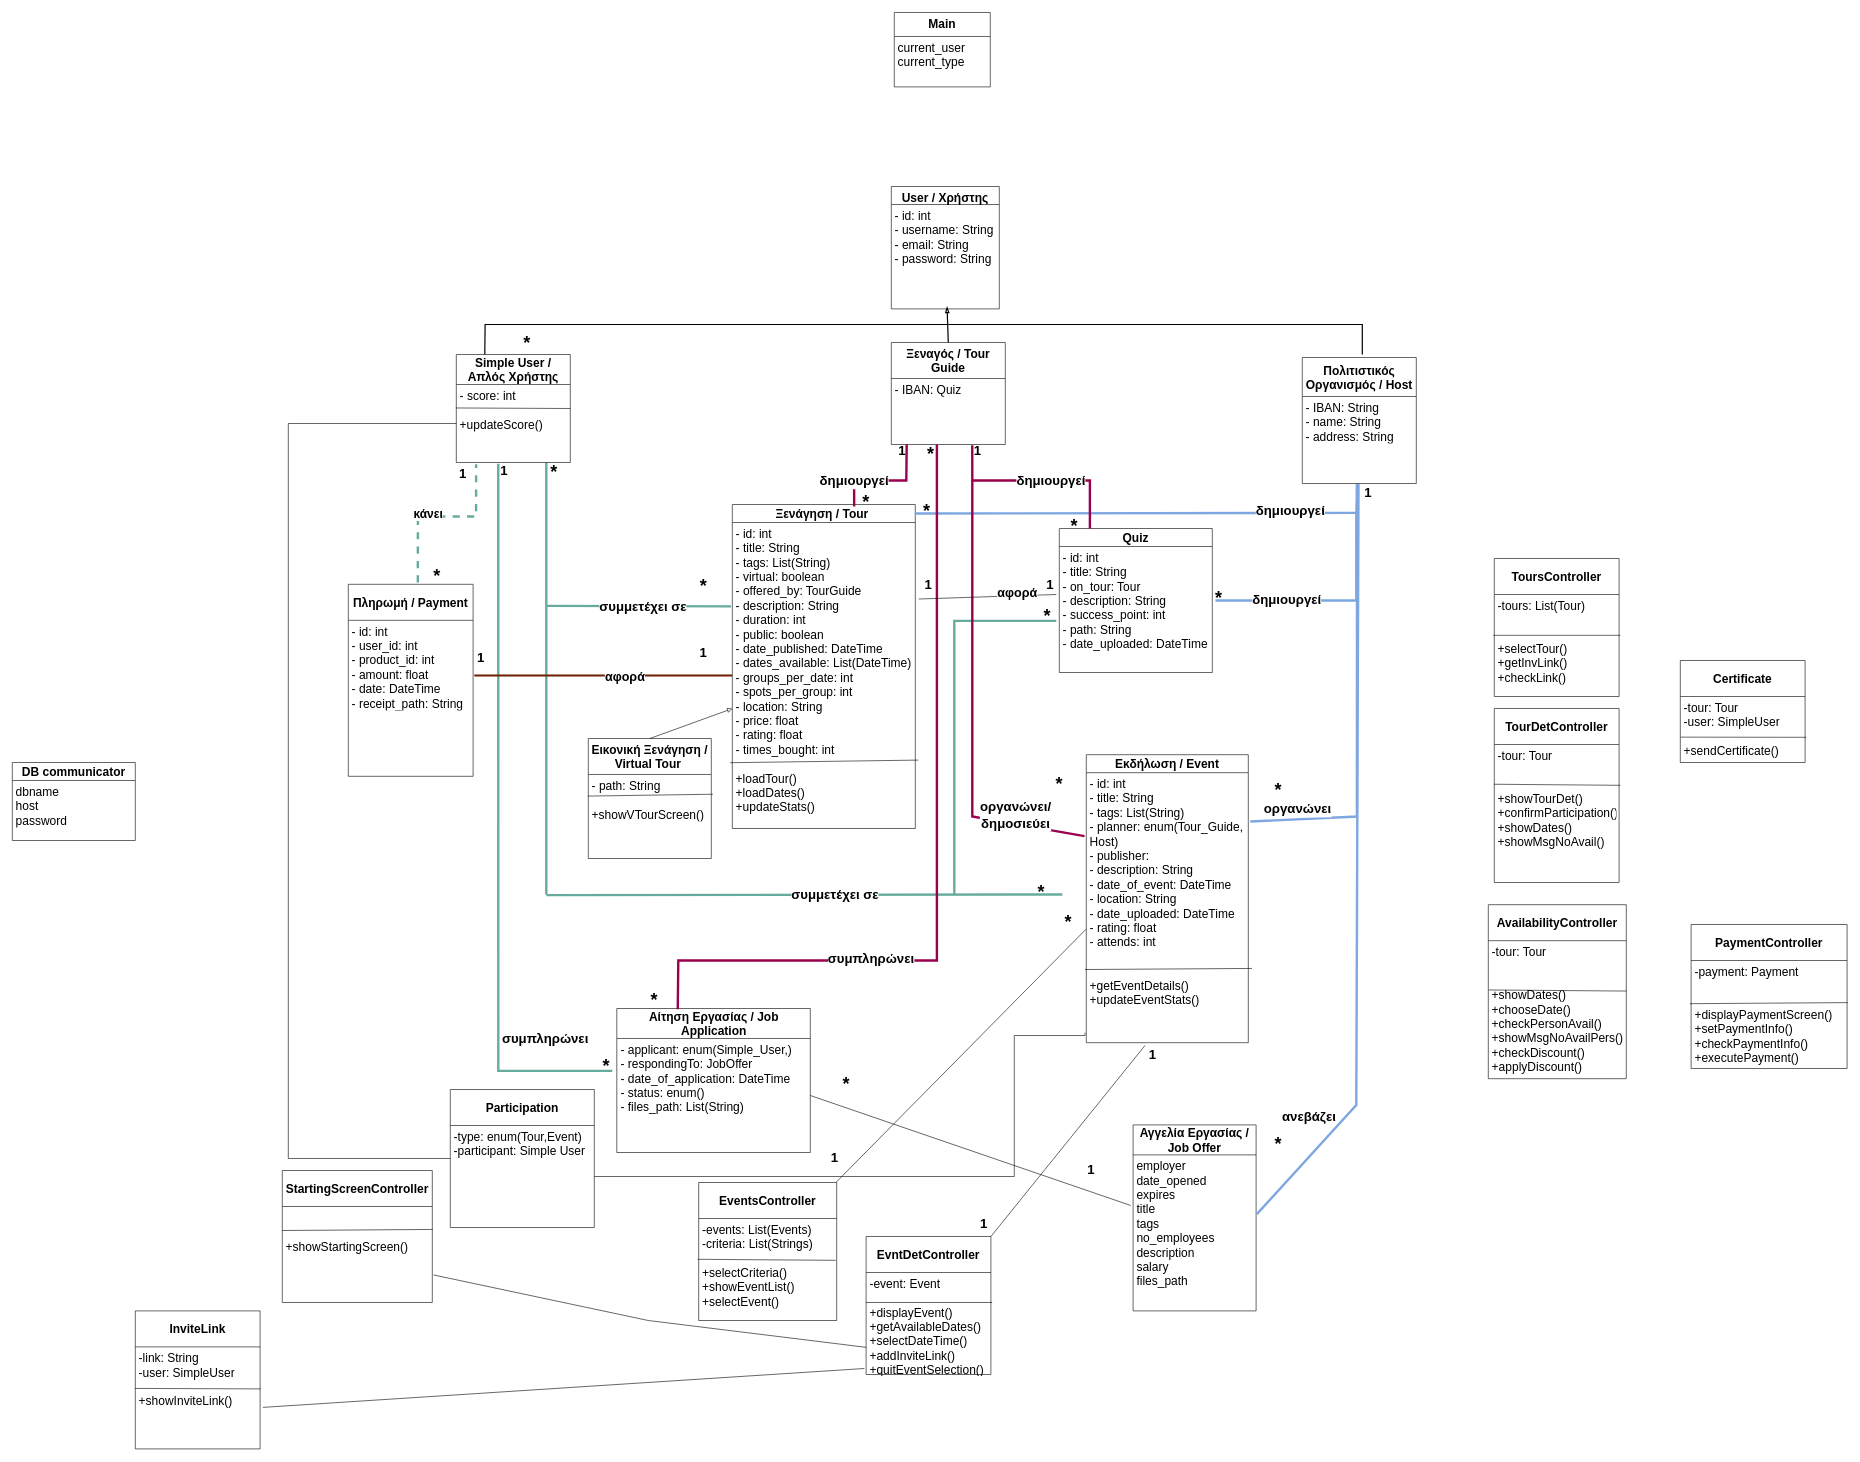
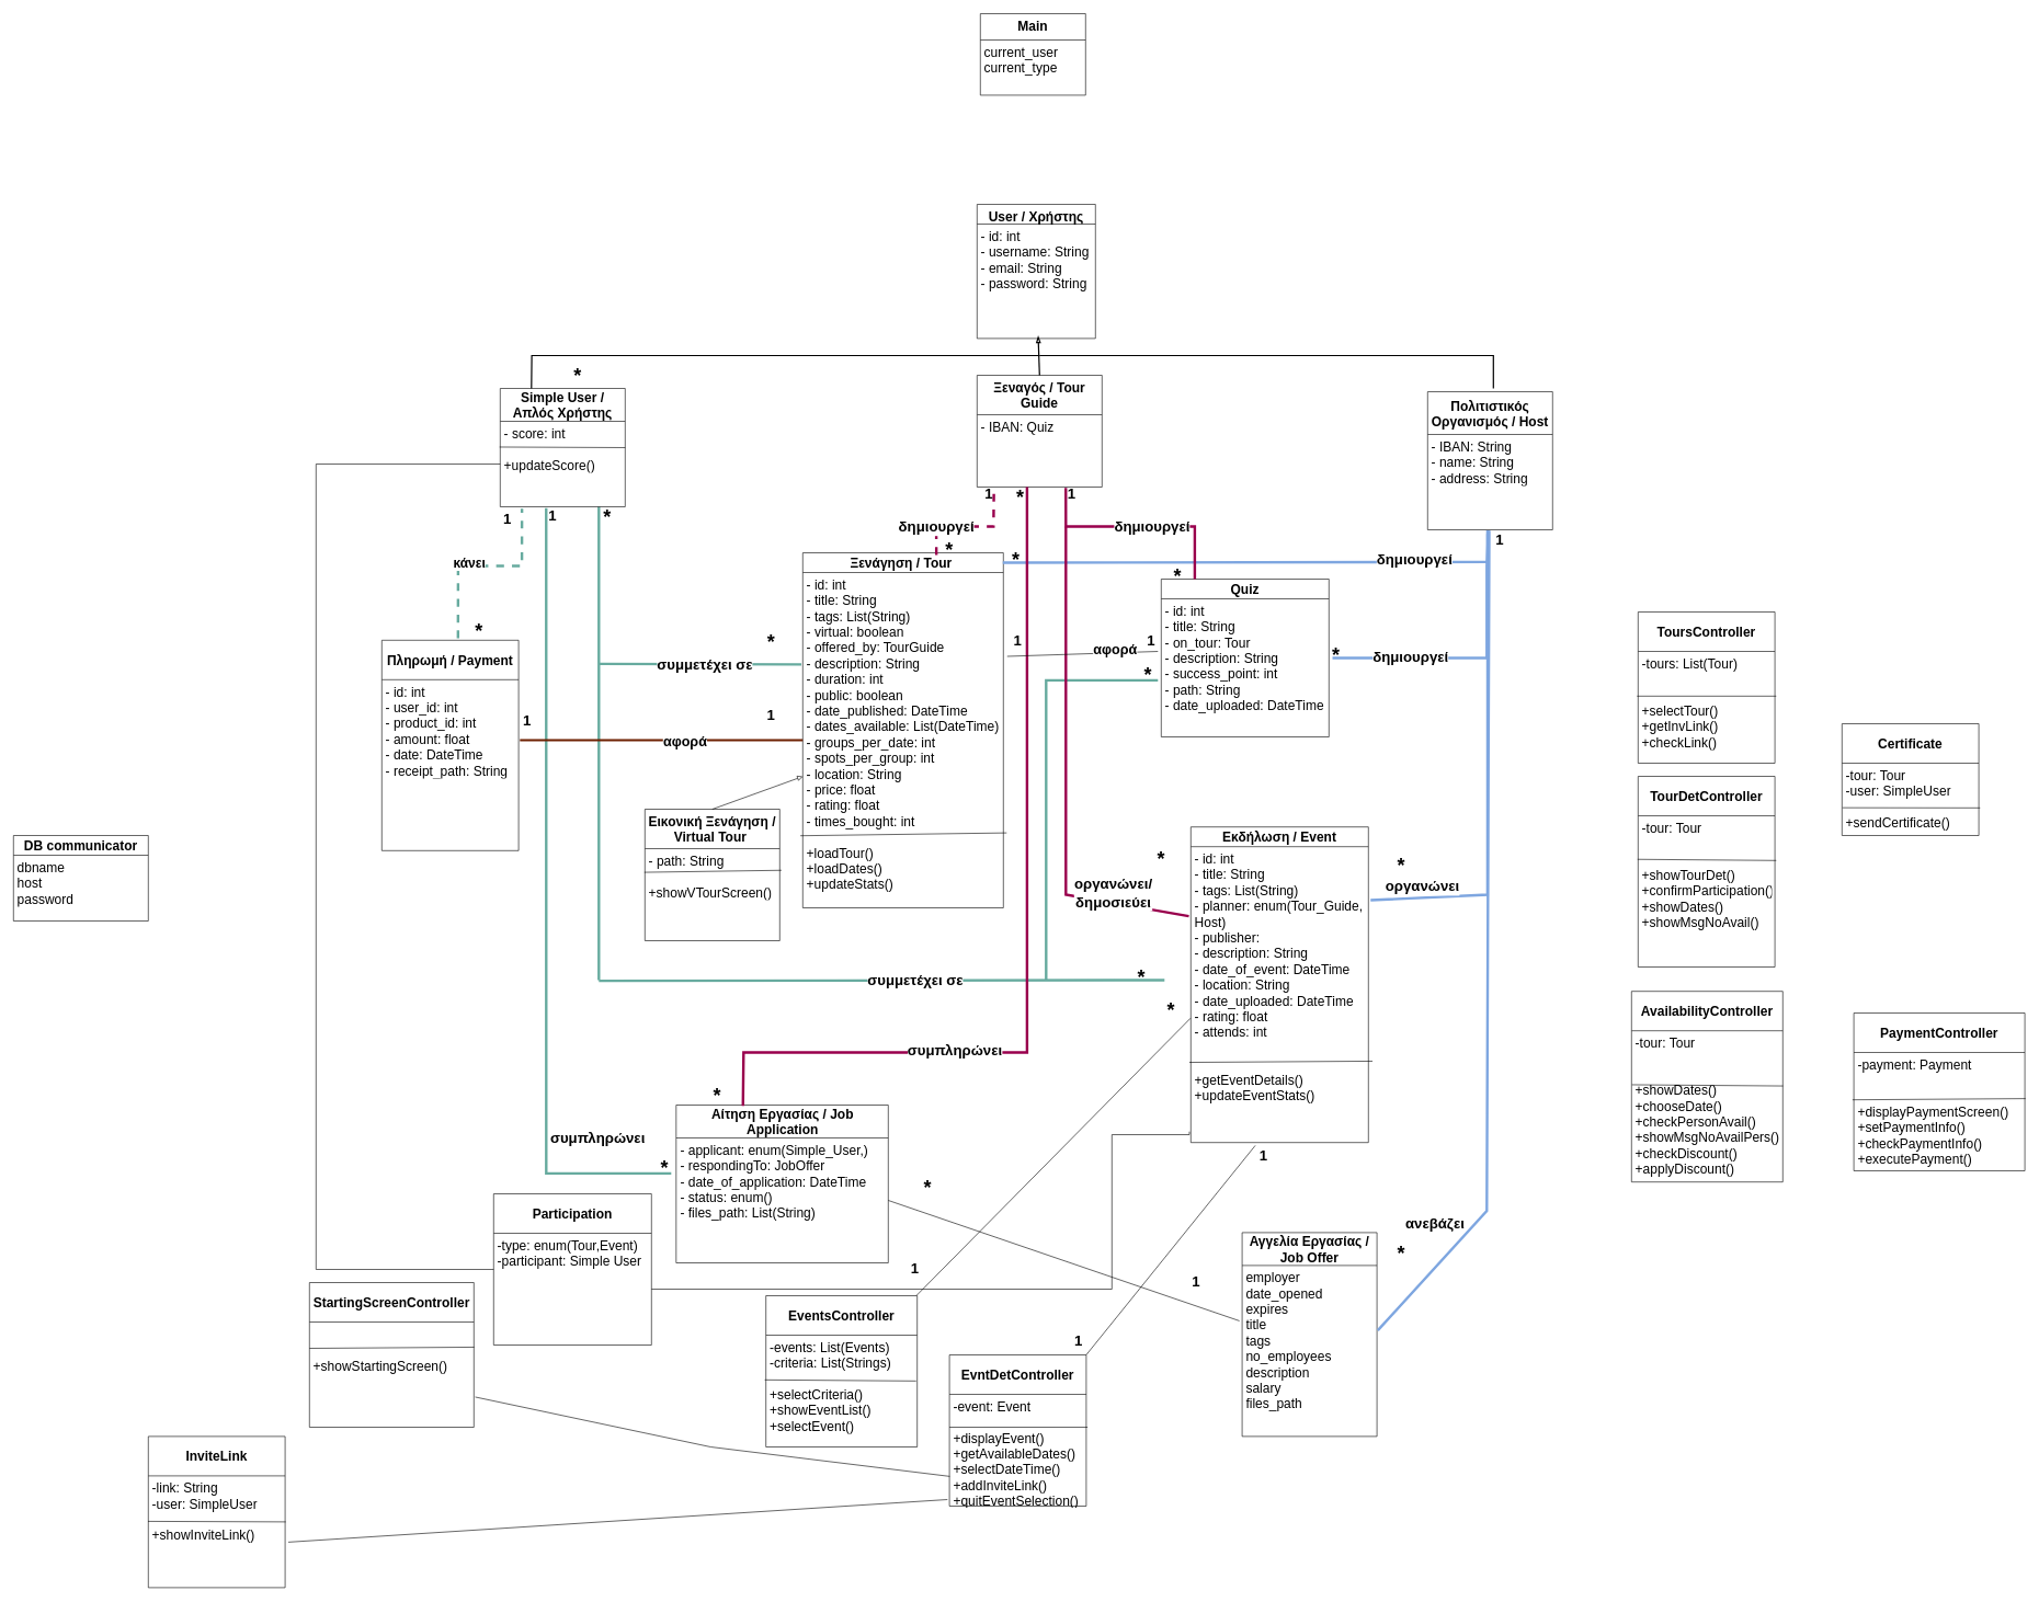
- <mxCell id="31" value="" style="endArrow=none;html=1;rounded=0;exitX=0.666;exitY=0.006;exitDx=0;exitDy=0;startArrow=none;startFill=0;strokeWidth=4;strokeColor=#99004D;fontSize=20;entryX=0.135;entryY=0.999;entryDx=0;entryDy=0;entryPerimeter=0;exitPerimeter=0;" parent="1" source="19" target="9" edge="1"><mxGeometry width="50" height="50" relative="1" as="geometry"><mxPoint x="1420" y="890" as="sourcePoint" /><mxPoint x="1470" y="840" as="targetPoint" /><Array as="points"><mxPoint x="1423" y="800" /><mxPoint x="1510" y="800" /></Array></mxGeometry></mxCell>
+ <mxCell id="31" value="" style="endArrow=none;html=1;rounded=0;exitX=0.666;exitY=0.006;exitDx=0;exitDy=0;startArrow=none;startFill=0;strokeWidth=4;strokeColor=#99004D;fontSize=20;entryX=0.135;entryY=0.999;entryDx=0;entryDy=0;entryPerimeter=0;exitPerimeter=0;dashed=1;" parent="1" source="19" target="9" edge="1"><mxGeometry width="50" height="50" relative="1" as="geometry"><mxPoint x="1420" y="890" as="sourcePoint" /><mxPoint x="1470" y="840" as="targetPoint" /><Array as="points"><mxPoint x="1423" y="800" /><mxPoint x="1510" y="800" /></Array></mxGeometry></mxCell>
